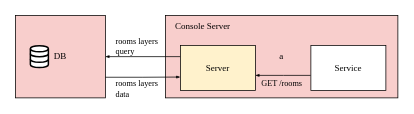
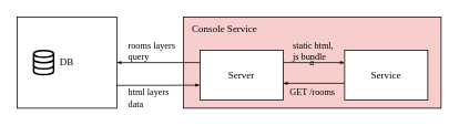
- <mxCell id="13" value="Console Server" style="text;html=1;align=center;verticalAlign=middle;whiteSpace=wrap;rounded=0;fontFamily=Lucida Console;" vertex="1" parent="1"><mxGeometry x="210" y="20" width="120" height="30" as="geometry" /></mxCell>
+ <mxCell id="13" value="Console Service" style="text;html=1;align=center;verticalAlign=middle;whiteSpace=wrap;rounded=0;fontFamily=Lucida Console;" vertex="1" parent="1"><mxGeometry x="210" y="20" width="120" height="30" as="geometry" /></mxCell>
- <mxCell id="11" value="DB" style="rounded=0;whiteSpace=wrap;html=1;fontFamily=Lucida Console;fillColor=#f8cecc;" vertex="1" parent="1"><mxGeometry x="20" y="20" width="120" height="110" as="geometry" /></mxCell>
+ <mxCell id="11" value="DB" style="rounded=0;whiteSpace=wrap;html=1;fontFamily=Lucida Console;" vertex="1" parent="1"><mxGeometry x="20" y="20" width="120" height="110" as="geometry" /></mxCell>
+ <mxCell id="5" style="edgeStyle=orthogonalEdgeStyle;rounded=0;orthogonalLoop=1;jettySize=auto;html=1;exitX=1;exitY=0.25;exitDx=0;exitDy=0;entryX=0;entryY=0.25;entryDx=0;entryDy=0;endArrow=blockThin;endFill=1;endSize=3;startSize=3;fontFamily=Lucida Console;" edge="1" parent="1" source="7" target="10"><mxGeometry relative="1" as="geometry" /></mxCell>
+ <mxCell id="6" value="static html,&amp;nbsp;&lt;div&gt;js bundle&lt;/div&gt;" style="edgeLabel;html=1;align=left;verticalAlign=middle;resizable=0;points=[];labelBackgroundColor=none;fontFamily=Lucida Console;" vertex="1" connectable="0" parent="5"><mxGeometry x="0.167" relative="1" as="geometry"><mxPoint x="-33" y="-15" as="offset" /></mxGeometry></mxCell>
- <mxCell id="7" value="Server" style="rounded=0;whiteSpace=wrap;html=1;fontFamily=Lucida Console;fillColor=#fff2cc;" vertex="1" parent="1"><mxGeometry x="240" y="60" width="100" height="60" as="geometry" /></mxCell>
+ <mxCell id="7" value="Server" style="rounded=0;whiteSpace=wrap;html=1;fontFamily=Lucida Console;" vertex="1" parent="1"><mxGeometry x="240" y="60" width="100" height="60" as="geometry" /></mxCell>
- <mxCell id="15" value="&lt;div&gt;rooms layers&amp;nbsp;&lt;/div&gt;&lt;div&gt;data&lt;/div&gt;" style="edgeLabel;html=1;align=left;verticalAlign=middle;resizable=0;points=[];labelBackgroundColor=none;fontFamily=Lucida Console;" vertex="1" connectable="0" parent="1"><mxGeometry x="152" y="117" as="geometry" /></mxCell>
+ <mxCell id="15" value="&lt;div&gt;html layers&amp;nbsp;&lt;/div&gt;&lt;div&gt;data&lt;/div&gt;" style="edgeLabel;html=1;align=left;verticalAlign=middle;resizable=0;points=[];labelBackgroundColor=none;fontFamily=Lucida Console;" vertex="1" connectable="0" parent="1"><mxGeometry x="152" y="117" as="geometry" /></mxCell>
